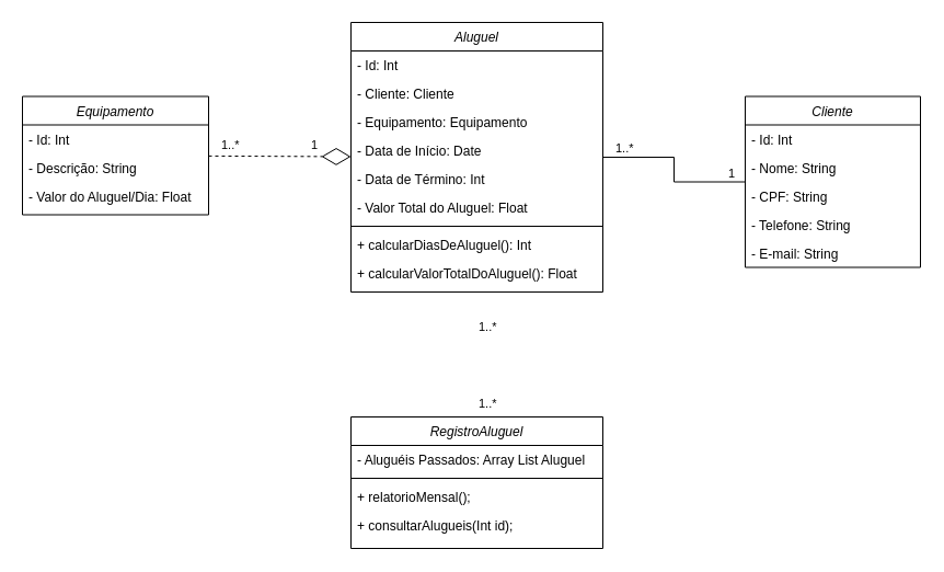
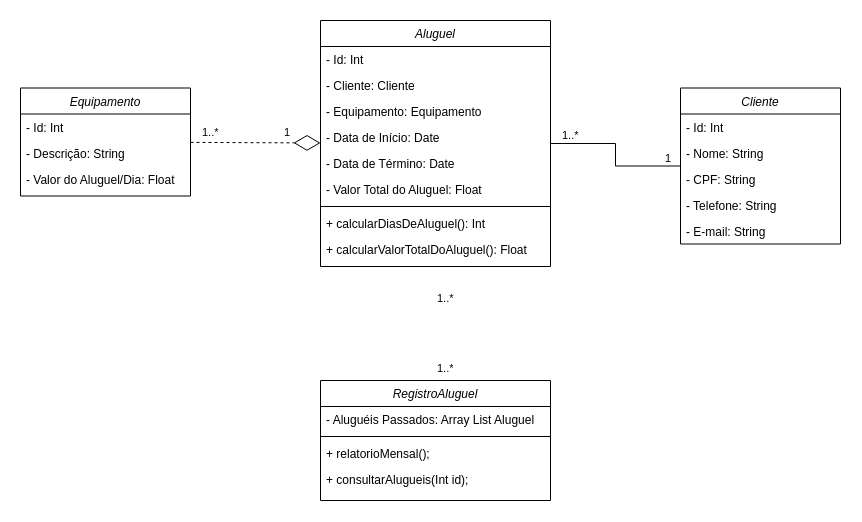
- <mxCell id="17" value="- Data de Término: Int" style="text;align=left;verticalAlign=top;spacingLeft=4;spacingRight=4;overflow=hidden;rotatable=0;points=[[0,0.5],[1,0.5]];portConstraint=eastwest;" parent="12" vertex="1"><mxGeometry y="130" width="230" height="26" as="geometry" /></mxCell>
+ <mxCell id="17" value="- Data de Término: Date" style="text;align=left;verticalAlign=top;spacingLeft=4;spacingRight=4;overflow=hidden;rotatable=0;points=[[0,0.5],[1,0.5]];portConstraint=eastwest;" parent="12" vertex="1"><mxGeometry y="130" width="230" height="26" as="geometry" /></mxCell>
